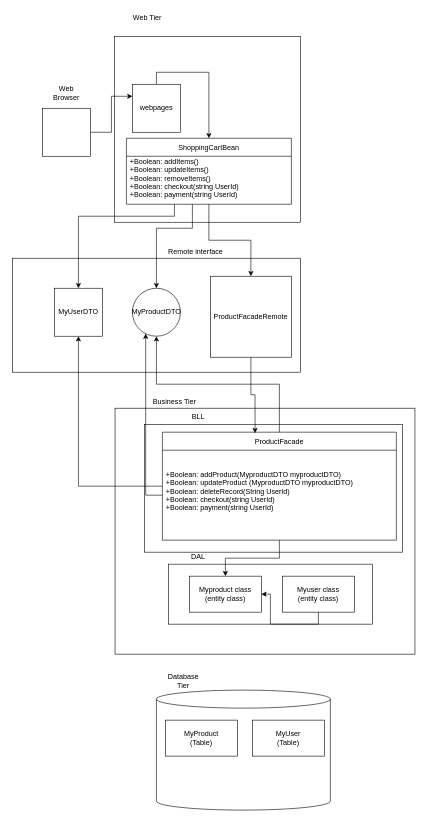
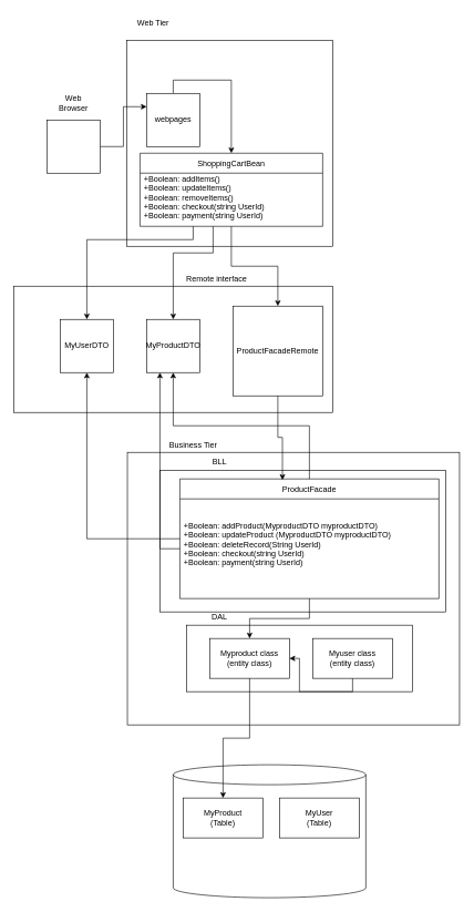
- <mxCell id="6" value="Web Tier" style="text;html=1;strokeColor=none;fillColor=none;align=center;verticalAlign=middle;whiteSpace=wrap;rounded=0;" parent="1" vertex="1"><mxGeometry x="215" y="15" width="60" height="30" as="geometry" /></mxCell>
+ <mxCell id="6" value="Web Tier" style="text;html=1;strokeColor=none;fillColor=none;align=center;verticalAlign=middle;whiteSpace=wrap;rounded=0;" parent="1" vertex="1"><mxGeometry x="200" y="20" width="60" height="30" as="geometry" /></mxCell>
- <mxCell id="13" value="MyProductDTO" style="ellipse;whiteSpace=wrap;html=1;aspect=fixed;" parent="1" vertex="1"><mxGeometry x="220" y="480" width="80" height="80" as="geometry" /></mxCell>
+ <mxCell id="13" value="MyProductDTO" style="whiteSpace=wrap;html=1;aspect=fixed;" parent="1" vertex="1"><mxGeometry x="220" y="480" width="80" height="80" as="geometry" /></mxCell>
+ <mxCell id="35" style="edgeStyle=orthogonalEdgeStyle;rounded=0;orthogonalLoop=1;jettySize=auto;html=1;" parent="1" source="19" target="22" edge="1"><mxGeometry relative="1" as="geometry" /></mxCell>
- <mxCell id="21" value="Database Tier" style="text;html=1;strokeColor=none;fillColor=none;align=center;verticalAlign=middle;whiteSpace=wrap;rounded=0;" parent="1" vertex="1"><mxGeometry x="275" y="1120" width="60" height="30" as="geometry" /></mxCell>
